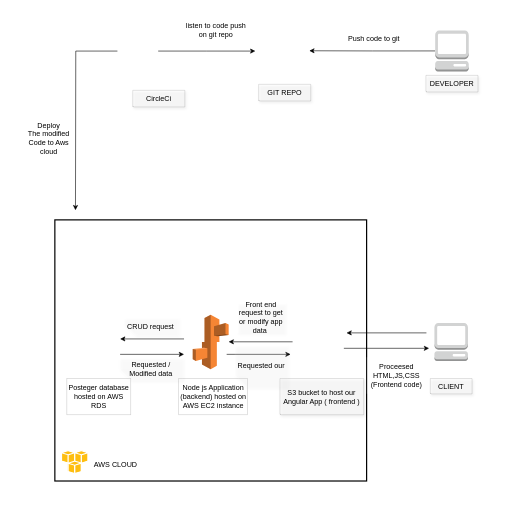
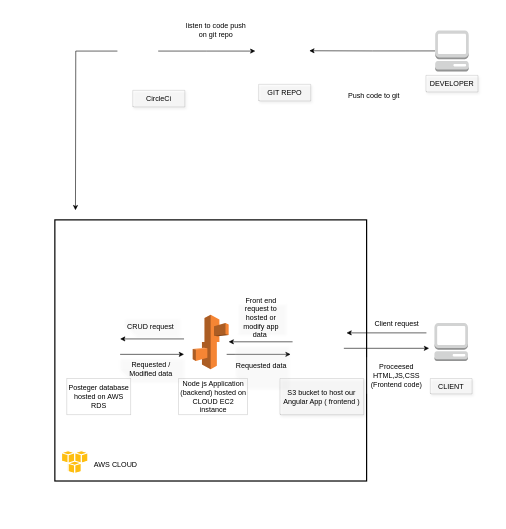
- <mxCell id="37" value="Push code to git&amp;nbsp;" style="whiteSpace=wrap;html=1;rounded=0;glass=0;labelBackgroundColor=none;labelBorderColor=none;sketch=0;fillStyle=auto;strokeColor=none;strokeWidth=2;fontSize=12;fontColor=default;fillColor=none;gradientColor=none;" vertex="1" parent="1"><mxGeometry x="565.38" y="50" width="120" height="30" as="geometry" /></mxCell>
+ <mxCell id="37" value="Push code to git&amp;nbsp;" style="whiteSpace=wrap;html=1;rounded=0;glass=0;labelBackgroundColor=none;labelBorderColor=none;sketch=0;fillStyle=auto;strokeColor=none;strokeWidth=2;fontSize=12;fontColor=default;fillColor=none;gradientColor=none;" vertex="1" parent="1"><mxGeometry x="565.38" y="145" width="120" height="30" as="geometry" /></mxCell>
- <mxCell id="41" value="Deploy The&amp;nbsp;modified Code to Aws cloud" style="whiteSpace=wrap;html=1;rounded=0;glass=0;labelBackgroundColor=none;labelBorderColor=none;sketch=0;fillStyle=auto;strokeColor=none;strokeWidth=2;fontSize=12;fontColor=default;fillColor=none;gradientColor=none;direction=west;" vertex="1" parent="1"><mxGeometry x="41" y="210" width="80" height="40" as="geometry" /></mxCell>
- <mxCell id="19" value="Front end request to get or modify app data&amp;nbsp;" style="shape=note;backgroundOutline=1;darkOpacity=0.05;fillStyle=solid;direction=west;gradientDirection=north;shadow=1;size=1;pointerEvents=1;rounded=0;glass=0;labelBackgroundColor=none;labelBorderColor=none;sketch=0;strokeWidth=10;fontSize=12;opacity=10;whiteSpace=wrap;html=1;fillColor=default;strokeColor=none;" vertex="1" parent="5"><mxGeometry x="284.334" width="79.969" height="50.401" as="geometry" /></mxCell>
+ <mxCell id="19" value="Front end request to hosted or modify app data&amp;nbsp;" style="shape=note;backgroundOutline=1;darkOpacity=0.05;fillStyle=solid;direction=west;gradientDirection=north;shadow=1;size=1;pointerEvents=1;rounded=0;glass=0;labelBackgroundColor=none;labelBorderColor=none;sketch=0;strokeWidth=10;fontSize=12;opacity=10;whiteSpace=wrap;html=1;fillColor=default;strokeColor=none;" vertex="1" parent="5"><mxGeometry x="284.334" width="79.969" height="50.401" as="geometry" /></mxCell>
+ <mxCell id="6" value="Client request" style="text;html=1;align=center;verticalAlign=middle;resizable=0;points=[];autosize=1;strokeColor=none;fillColor=none;" vertex="1" parent="5"><mxGeometry x="499.998" y="20.16" width="100" height="30" as="geometry" /></mxCell>
- <mxCell id="20" value="Requested our" style="shape=note;whiteSpace=wrap;html=1;backgroundOutline=1;darkOpacity=0.05;fillStyle=solid;direction=west;gradientDirection=north;shadow=1;size=20;pointerEvents=1;rounded=0;glass=0;labelBackgroundColor=none;labelBorderColor=none;sketch=0;strokeWidth=10;fontSize=12;opacity=10;fillColor=default;strokeColor=none;" vertex="1" parent="5"><mxGeometry x="279.891" y="70.561" width="88.854" height="70.561" as="geometry" /></mxCell>
+ <mxCell id="20" value="Requested data" style="shape=note;whiteSpace=wrap;html=1;backgroundOutline=1;darkOpacity=0.05;fillStyle=solid;direction=west;gradientDirection=north;shadow=1;size=20;pointerEvents=1;rounded=0;glass=0;labelBackgroundColor=none;labelBorderColor=none;sketch=0;strokeWidth=10;fontSize=12;opacity=10;fillColor=default;strokeColor=none;" vertex="1" parent="5"><mxGeometry x="279.891" y="70.561" width="88.854" height="70.561" as="geometry" /></mxCell>
- <mxCell id="10" value="Node js Application (backend) hosted on AWS EC2 instance" style="whiteSpace=wrap;html=1;rounded=0;glass=0;sketch=0;opacity=20;" vertex="1" parent="5"><mxGeometry x="186.594" y="126.505" width="114.538" height="60.481" as="geometry" /></mxCell>
+ <mxCell id="10" value="Node js Application (backend) hosted on CLOUD EC2 instance" style="whiteSpace=wrap;html=1;rounded=0;glass=0;sketch=0;opacity=20;" vertex="1" parent="5"><mxGeometry x="186.594" y="126.505" width="114.538" height="60.481" as="geometry" /></mxCell>
